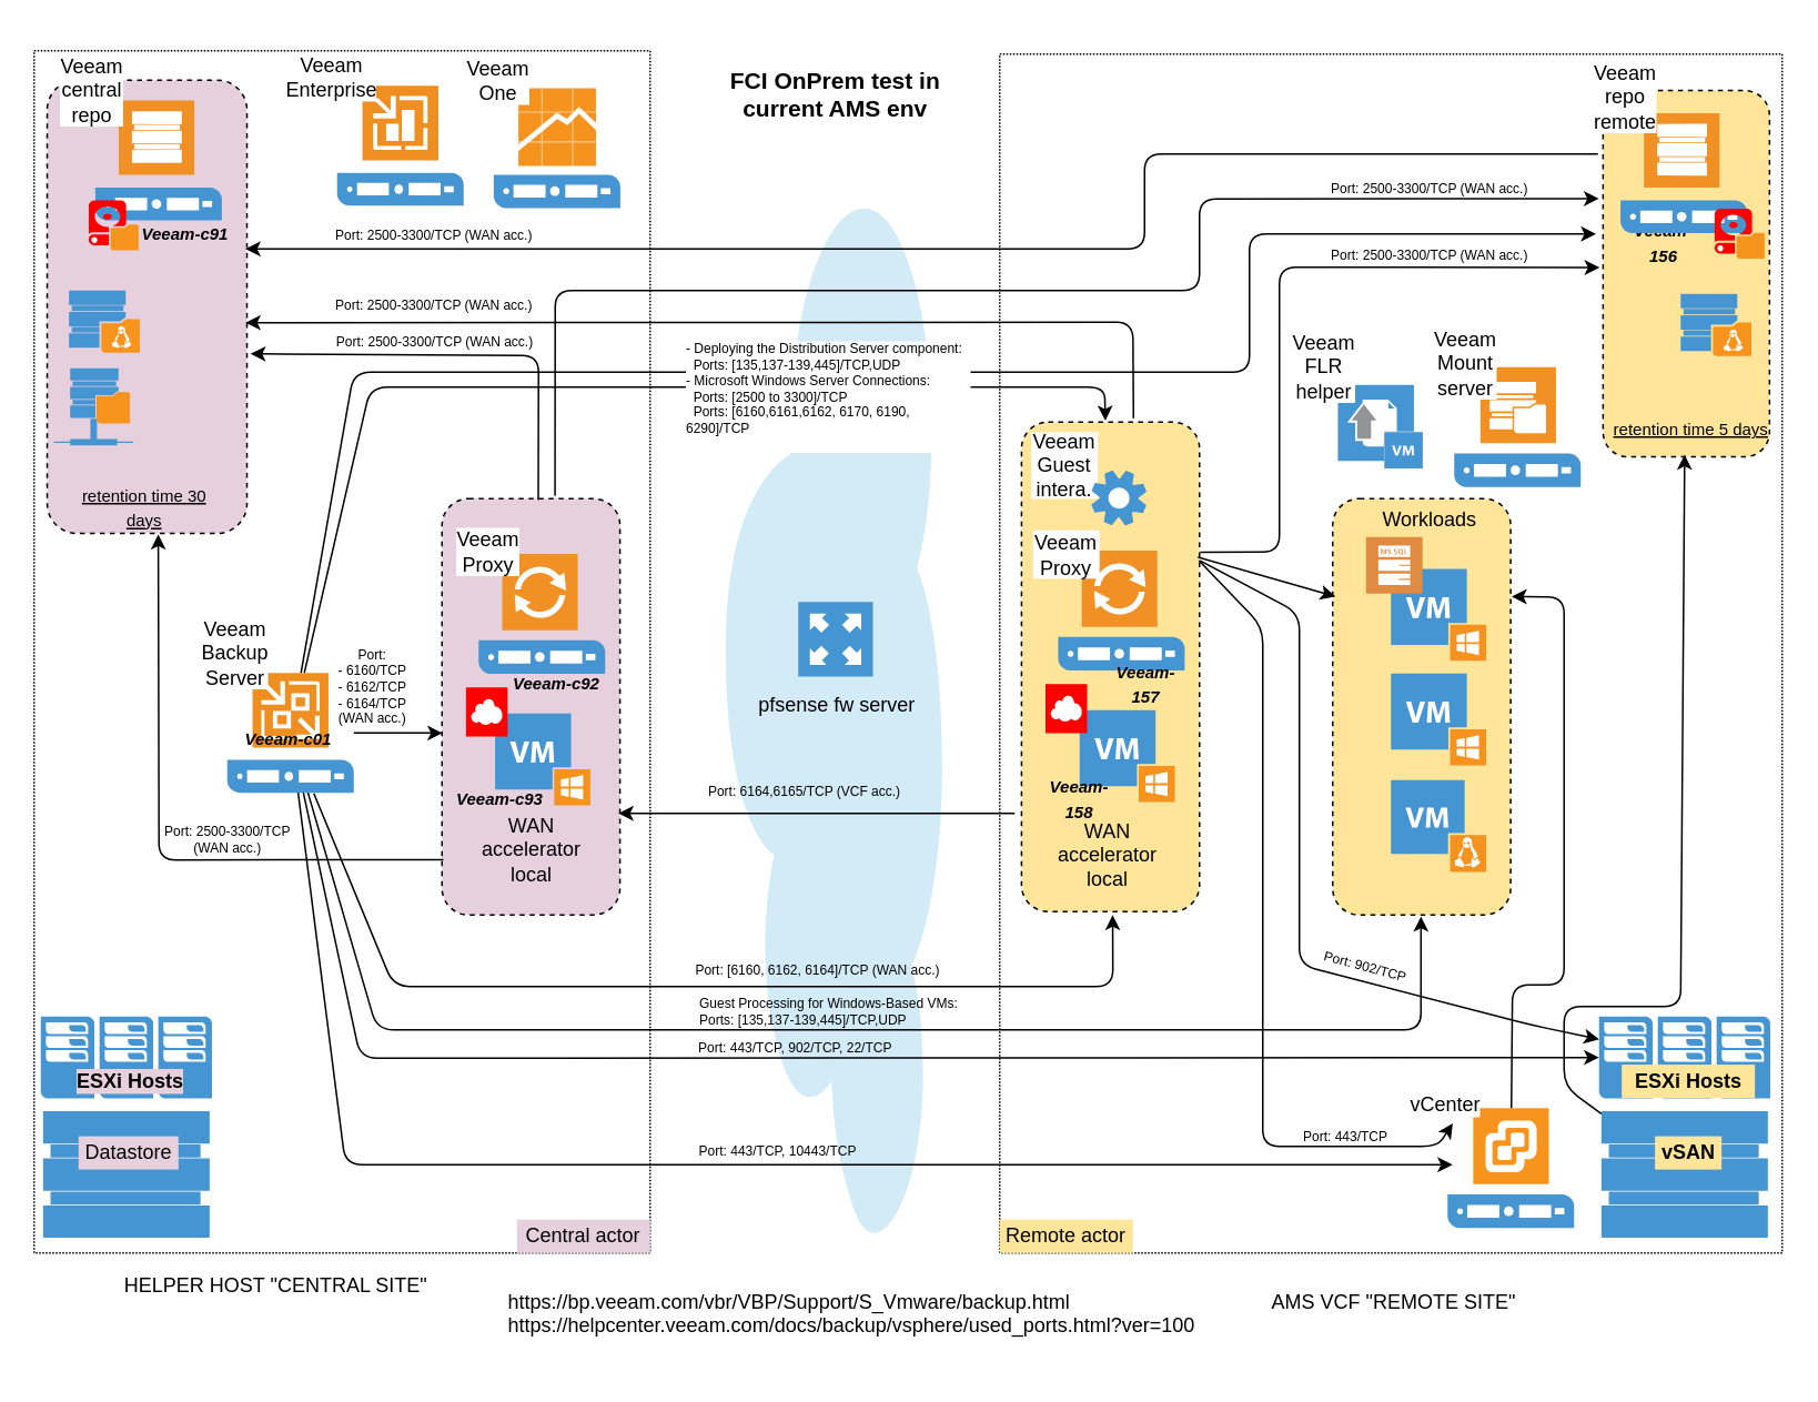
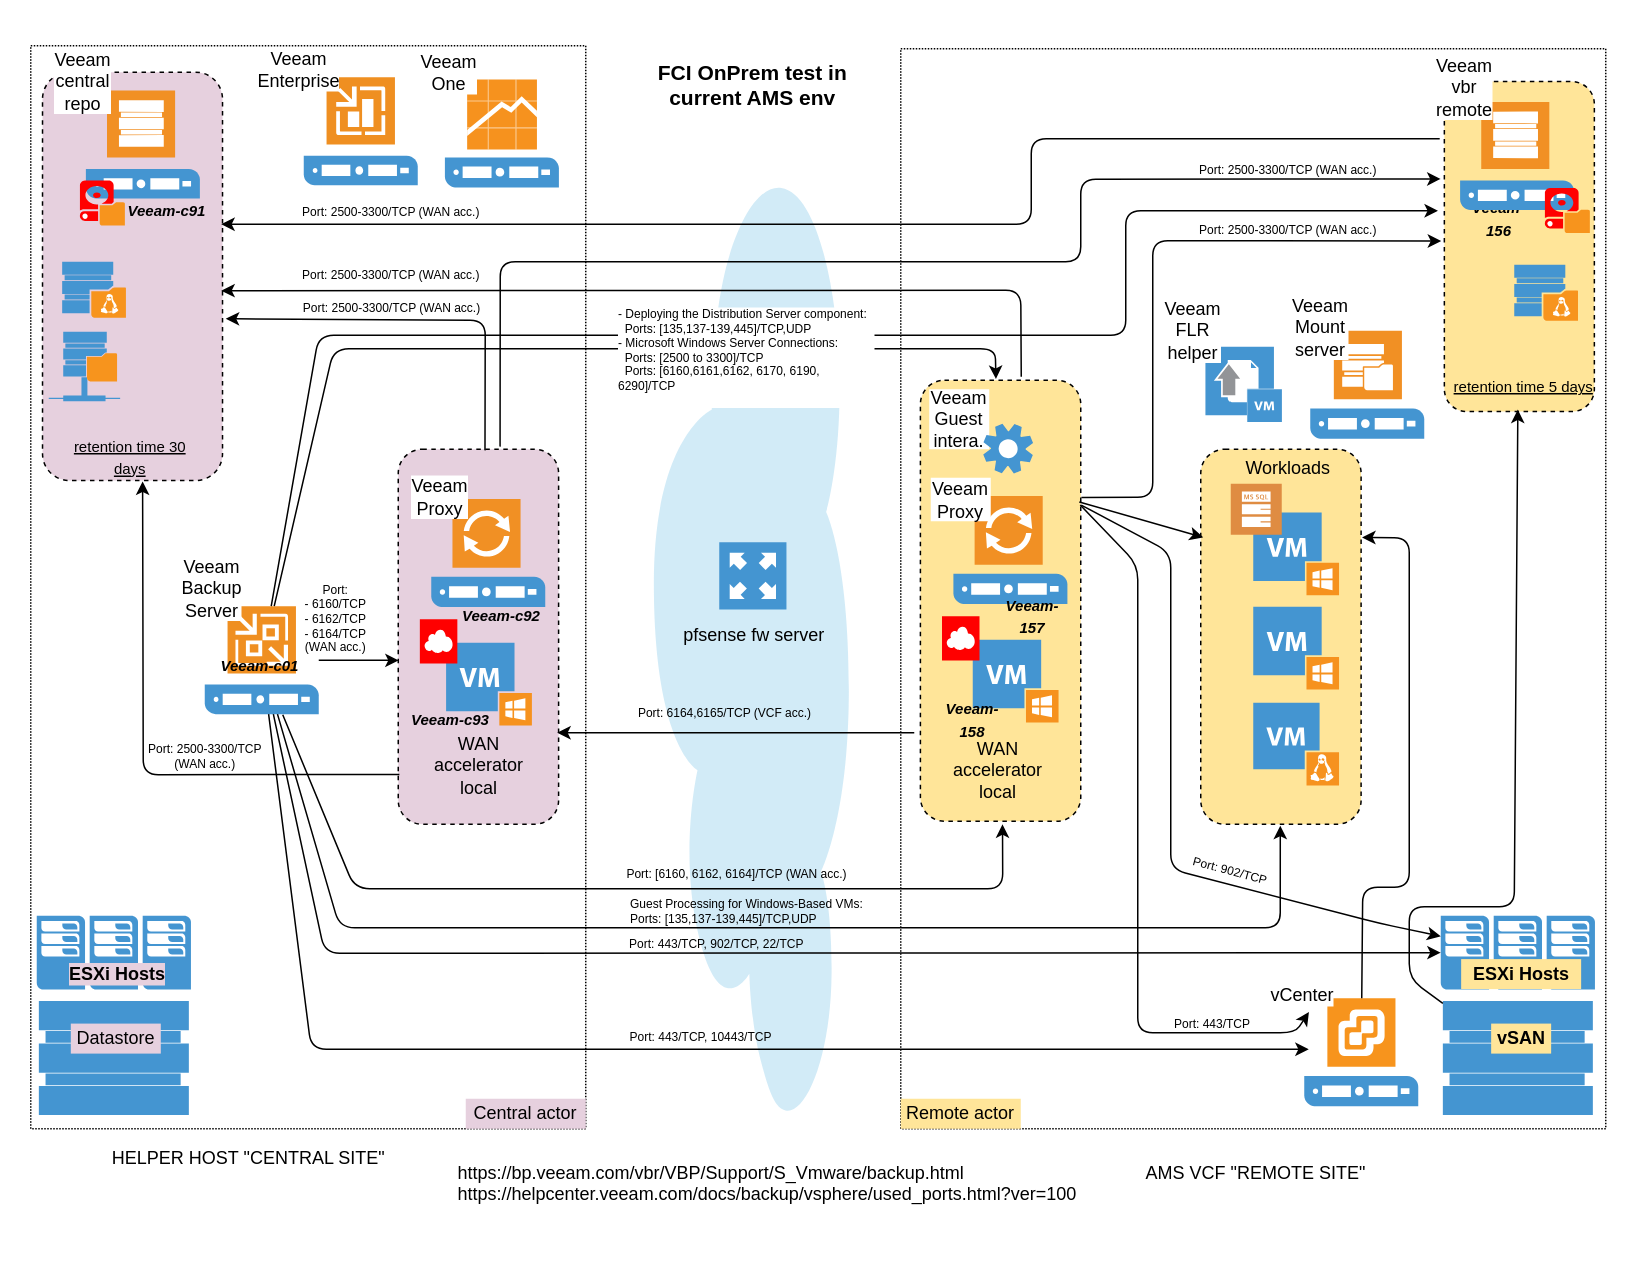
- <mxCell id="70" value="Veeam repo remote" style="text;html=1;strokeColor=none;fillColor=none;align=center;verticalAlign=middle;whiteSpace=wrap;rounded=0;labelBackgroundColor=#ffffff;" parent="1" vertex="1"><mxGeometry x="956" y="48" width="40" height="20" as="geometry" /></mxCell>
+ <mxCell id="70" value="Veeam vbr remote" style="text;html=1;strokeColor=none;fillColor=none;align=center;verticalAlign=middle;whiteSpace=wrap;rounded=0;labelBackgroundColor=#ffffff;" parent="1" vertex="1"><mxGeometry x="956" y="48" width="40" height="20" as="geometry" /></mxCell>
